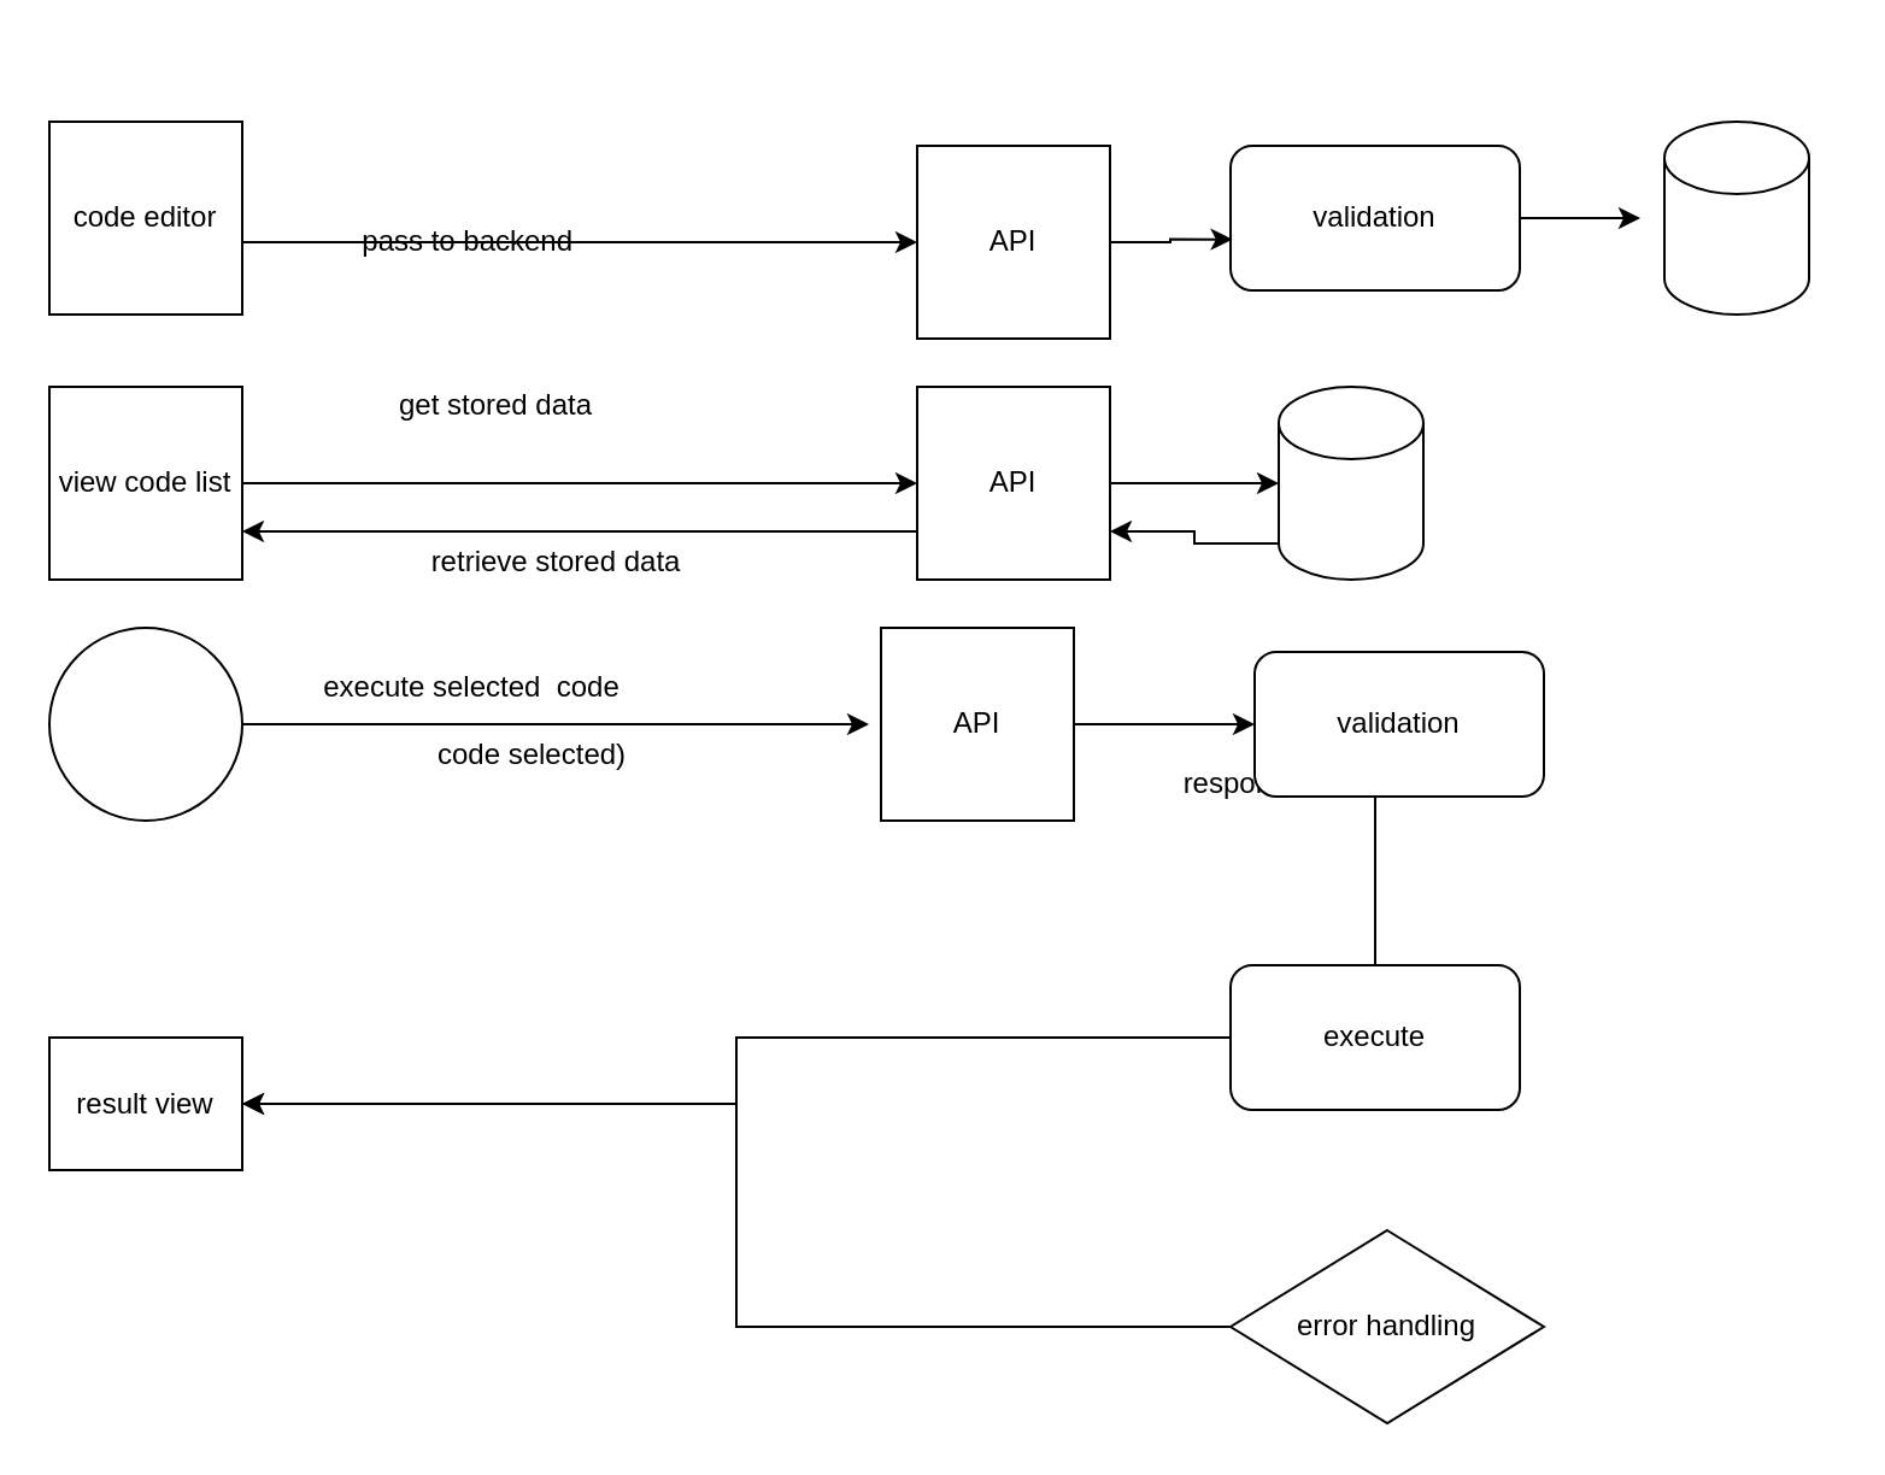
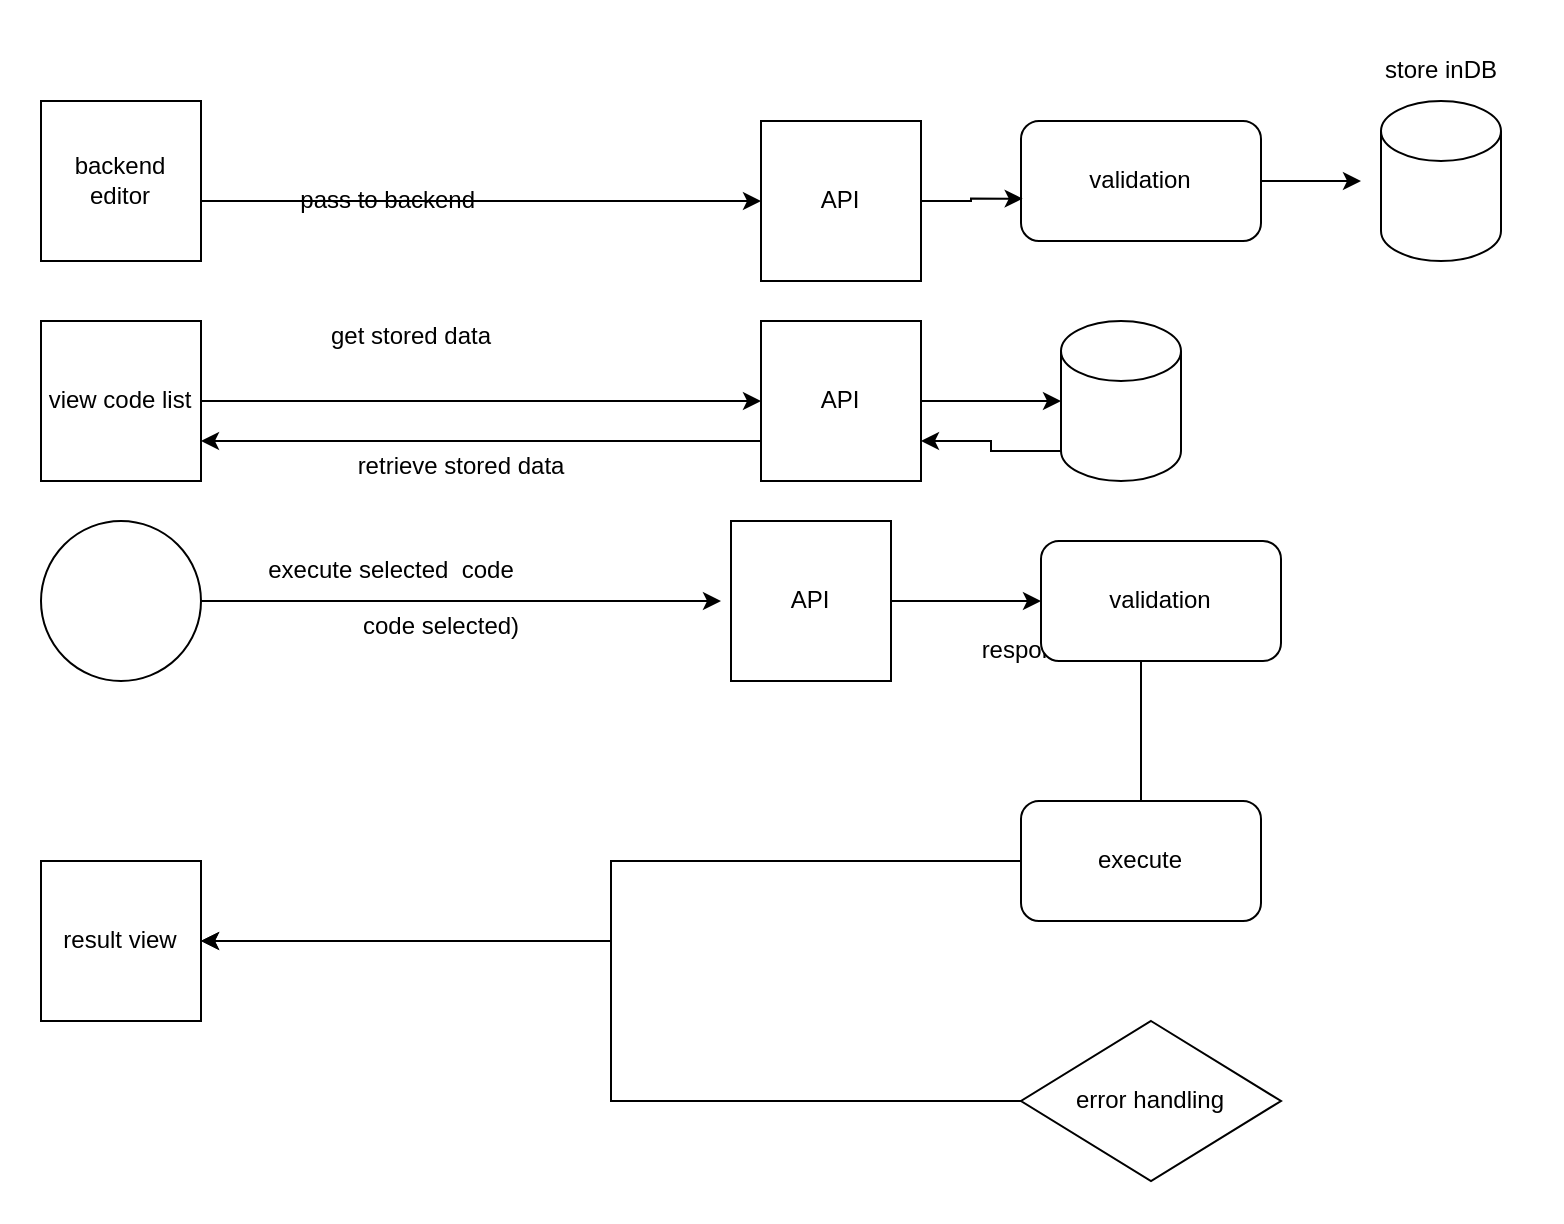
+ <mxCell id="16" value="store inDB" style="text;html=1;align=center;verticalAlign=middle;resizable=0;points=[];autosize=1;strokeColor=none;fillColor=none;" vertex="1" parent="1"><mxGeometry x="680" y="20" width="80" height="30" as="geometry" /></mxCell>
- <mxCell id="2" value="code editor" style="whiteSpace=wrap;html=1;aspect=fixed;" vertex="1" parent="1"><mxGeometry x="20" y="50" width="80" height="80" as="geometry" /></mxCell>
+ <mxCell id="2" value="backend editor" style="whiteSpace=wrap;html=1;aspect=fixed;" vertex="1" parent="1"><mxGeometry x="20" y="50" width="80" height="80" as="geometry" /></mxCell>
- <mxCell id="14" value="result view" style="whiteSpace=wrap;html=1;aspect=fixed;" vertex="1" parent="1"><mxGeometry x="20" y="430" width="80" height="55" as="geometry" /></mxCell>
+ <mxCell id="14" value="result view" style="whiteSpace=wrap;html=1;aspect=fixed;" vertex="1" parent="1"><mxGeometry x="20" y="430" width="80" height="80" as="geometry" /></mxCell>
